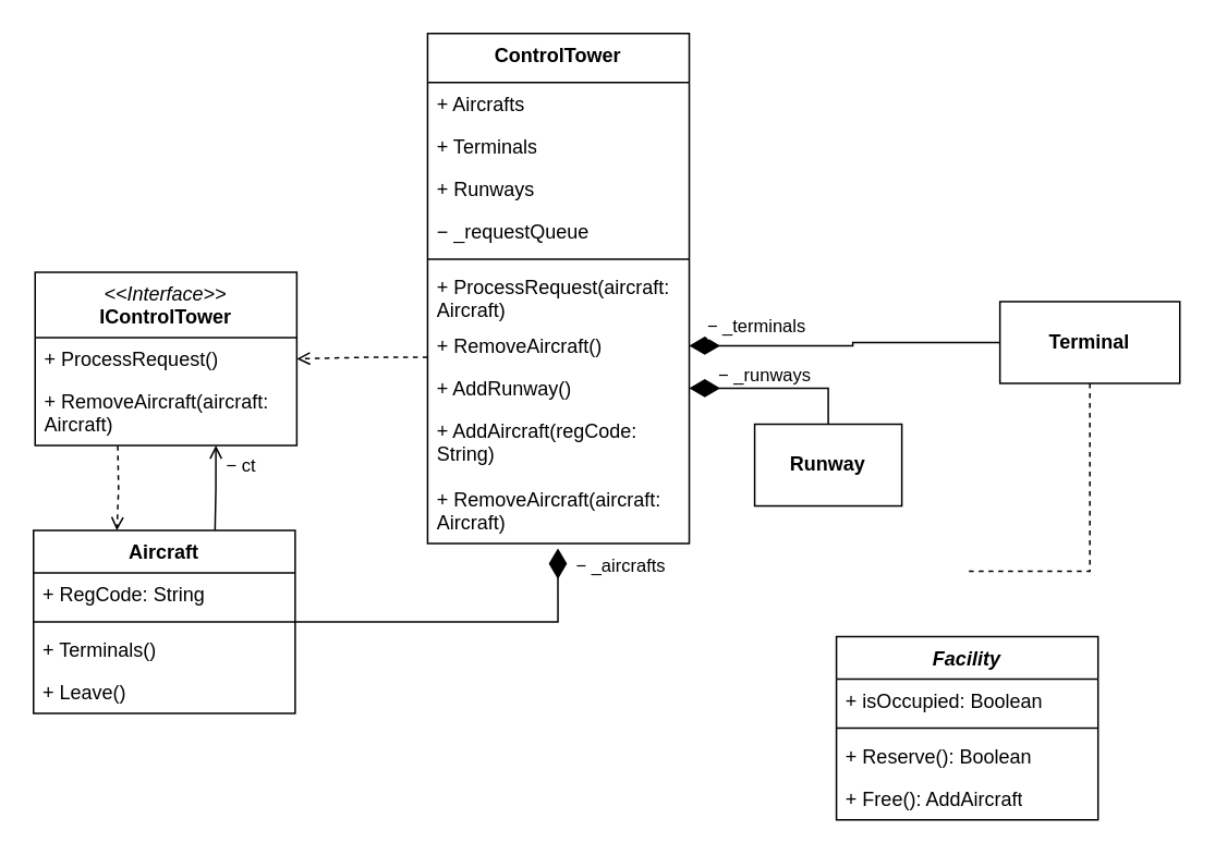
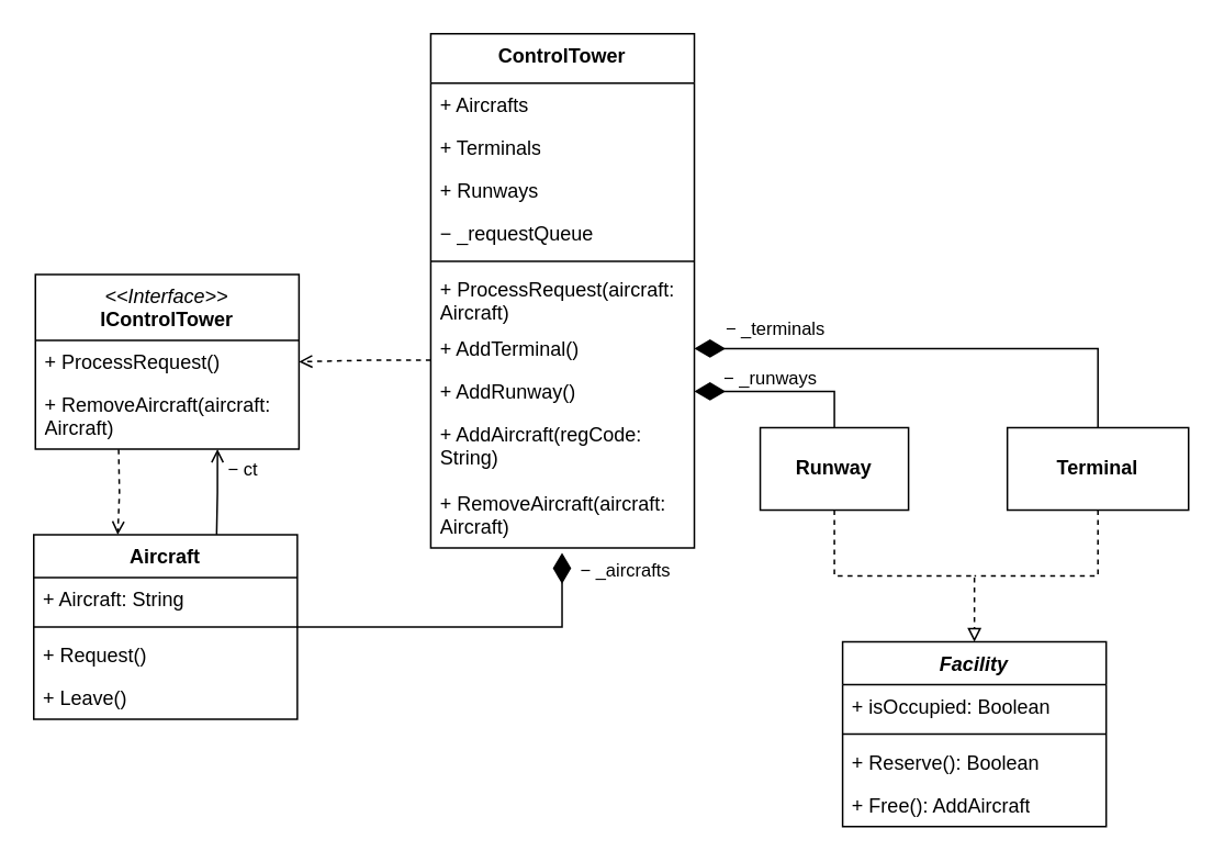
- <mxCell id="22" value="&lt;span style=&quot;font-weight: 700;&quot;&gt;Terminal&lt;/span&gt;" style="html=1;whiteSpace=wrap;" parent="1" vertex="1"><mxGeometry x="611" y="184" width="110" height="50" as="geometry" /></mxCell>
+ <mxCell id="22" value="&lt;span style=&quot;font-weight: 700;&quot;&gt;Terminal&lt;/span&gt;" style="html=1;whiteSpace=wrap;" parent="1" vertex="1"><mxGeometry x="611" y="259" width="110" height="50" as="geometry" /></mxCell>
- <mxCell id="30" value="+ RemoveAircraft()" style="text;strokeColor=none;fillColor=none;align=left;verticalAlign=top;spacingLeft=4;spacingRight=4;overflow=hidden;rotatable=0;points=[[0,0.5],[1,0.5]];portConstraint=eastwest;whiteSpace=wrap;html=1;" parent="23" vertex="1"><mxGeometry y="178" width="160" height="26" as="geometry" /></mxCell>
+ <mxCell id="30" value="+ AddTerminal()" style="text;strokeColor=none;fillColor=none;align=left;verticalAlign=top;spacingLeft=4;spacingRight=4;overflow=hidden;rotatable=0;points=[[0,0.5],[1,0.5]];portConstraint=eastwest;whiteSpace=wrap;html=1;" parent="23" vertex="1"><mxGeometry y="178" width="160" height="26" as="geometry" /></mxCell>
+ <mxCell id="15" style="edgeStyle=orthogonalEdgeStyle;rounded=0;orthogonalLoop=1;jettySize=auto;html=1;entryX=0.5;entryY=0;entryDx=0;entryDy=0;dashed=1;endArrow=block;endFill=0;" parent="1" source="18" target="10" edge="1"><mxGeometry relative="1" as="geometry" /></mxCell>
- <mxCell id="6" value="+ RegCode: String" style="text;strokeColor=none;fillColor=none;align=left;verticalAlign=top;spacingLeft=4;spacingRight=4;overflow=hidden;rotatable=0;points=[[0,0.5],[1,0.5]];portConstraint=eastwest;whiteSpace=wrap;html=1;" parent="5" vertex="1"><mxGeometry y="26" width="160" height="26" as="geometry" /></mxCell>
+ <mxCell id="6" value="+ Aircraft: String" style="text;strokeColor=none;fillColor=none;align=left;verticalAlign=top;spacingLeft=4;spacingRight=4;overflow=hidden;rotatable=0;points=[[0,0.5],[1,0.5]];portConstraint=eastwest;whiteSpace=wrap;html=1;" parent="5" vertex="1"><mxGeometry y="26" width="160" height="26" as="geometry" /></mxCell>
- <mxCell id="8" value="+ Terminals()" style="text;strokeColor=none;fillColor=none;align=left;verticalAlign=top;spacingLeft=4;spacingRight=4;overflow=hidden;rotatable=0;points=[[0,0.5],[1,0.5]];portConstraint=eastwest;whiteSpace=wrap;html=1;" parent="5" vertex="1"><mxGeometry y="60" width="160" height="26" as="geometry" /></mxCell>
+ <mxCell id="8" value="+ Request()" style="text;strokeColor=none;fillColor=none;align=left;verticalAlign=top;spacingLeft=4;spacingRight=4;overflow=hidden;rotatable=0;points=[[0,0.5],[1,0.5]];portConstraint=eastwest;whiteSpace=wrap;html=1;" parent="5" vertex="1"><mxGeometry y="60" width="160" height="26" as="geometry" /></mxCell>
